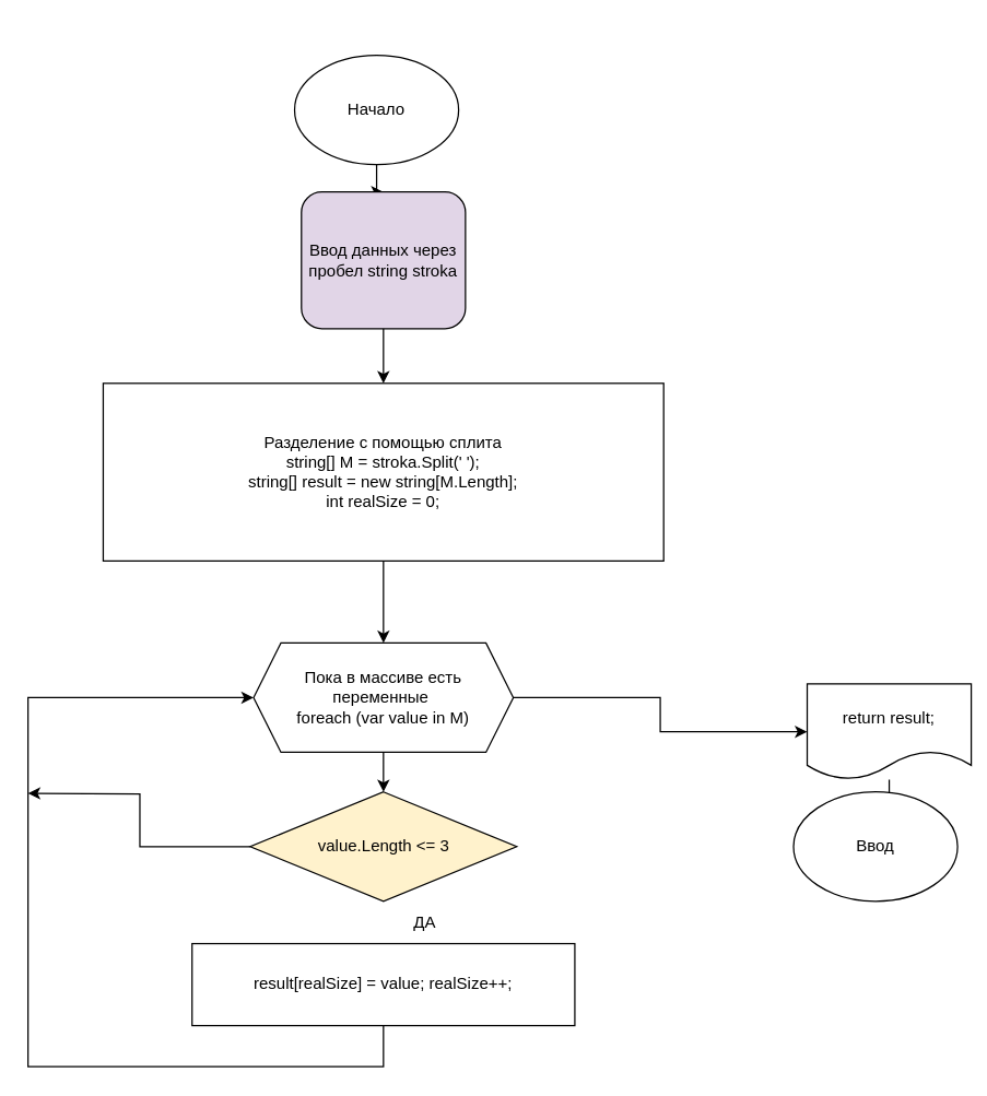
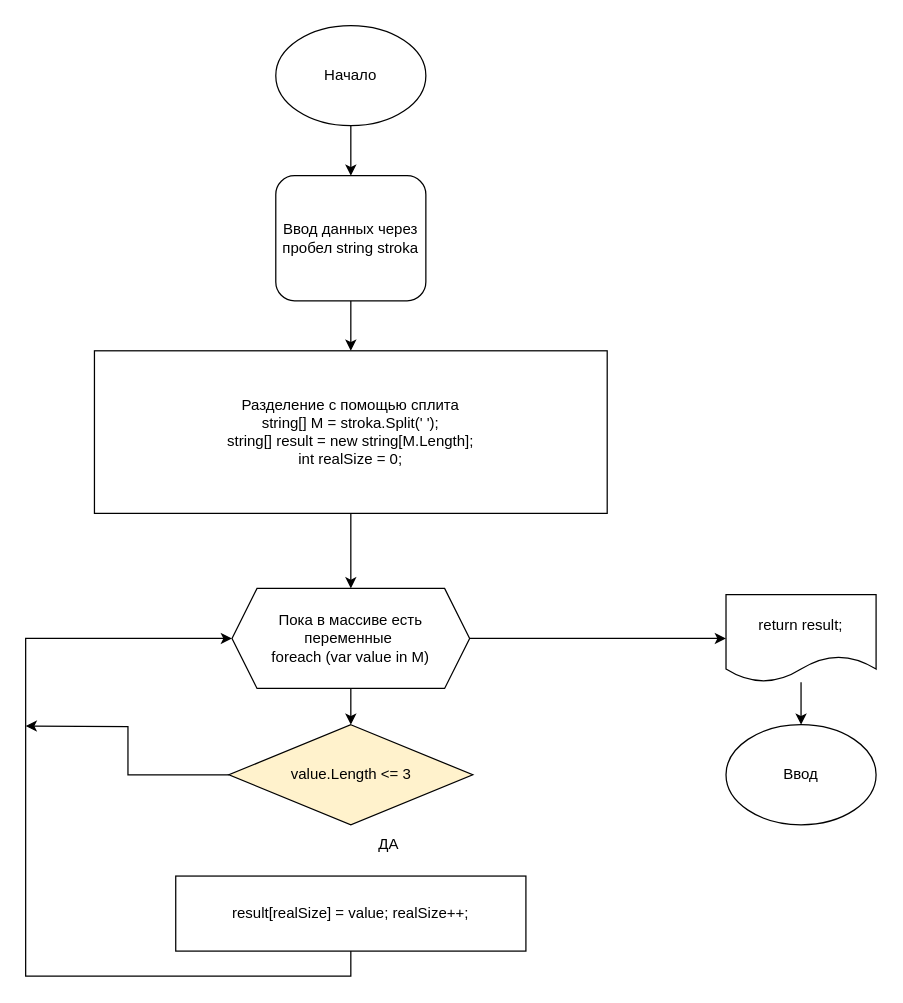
- <mxCell id="3" value="Начало" style="ellipse;whiteSpace=wrap;html=1;" vertex="1" parent="1"><mxGeometry x="215" y="40" width="120" height="80" as="geometry" /></mxCell>
+ <mxCell id="3" value="Начало" style="ellipse;whiteSpace=wrap;html=1;" vertex="1" parent="1"><mxGeometry x="220" y="20" width="120" height="80" as="geometry" /></mxCell>
- <mxCell id="5" value="Ввод данных через пробел string stroka" style="rounded=1;whiteSpace=wrap;html=1;fillColor=#e1d5e7;" vertex="1" parent="1"><mxGeometry x="220" y="140" width="120" height="100" as="geometry" /></mxCell>
+ <mxCell id="5" value="Ввод данных через пробел string stroka" style="rounded=1;whiteSpace=wrap;html=1;" vertex="1" parent="1"><mxGeometry x="220" y="140" width="120" height="100" as="geometry" /></mxCell>
- <mxCell id="13" value="return result;" style="shape=document;whiteSpace=wrap;html=1;boundedLbl=1;" vertex="1" parent="1"><mxGeometry x="590" y="500" width="120" height="70" as="geometry" /></mxCell>
+ <mxCell id="13" value="return result;" style="shape=document;whiteSpace=wrap;html=1;boundedLbl=1;" vertex="1" parent="1"><mxGeometry x="580" y="475" width="120" height="70" as="geometry" /></mxCell>
- <mxCell id="11" value="result[realSize] = value; realSize++;" style="rounded=0;whiteSpace=wrap;html=1;" vertex="1" parent="1"><mxGeometry x="140" y="690" width="280" height="60" as="geometry" /></mxCell>
+ <mxCell id="11" value="result[realSize] = value; realSize++;" style="rounded=0;whiteSpace=wrap;html=1;" vertex="1" parent="1"><mxGeometry x="140" y="700" width="280" height="60" as="geometry" /></mxCell>
